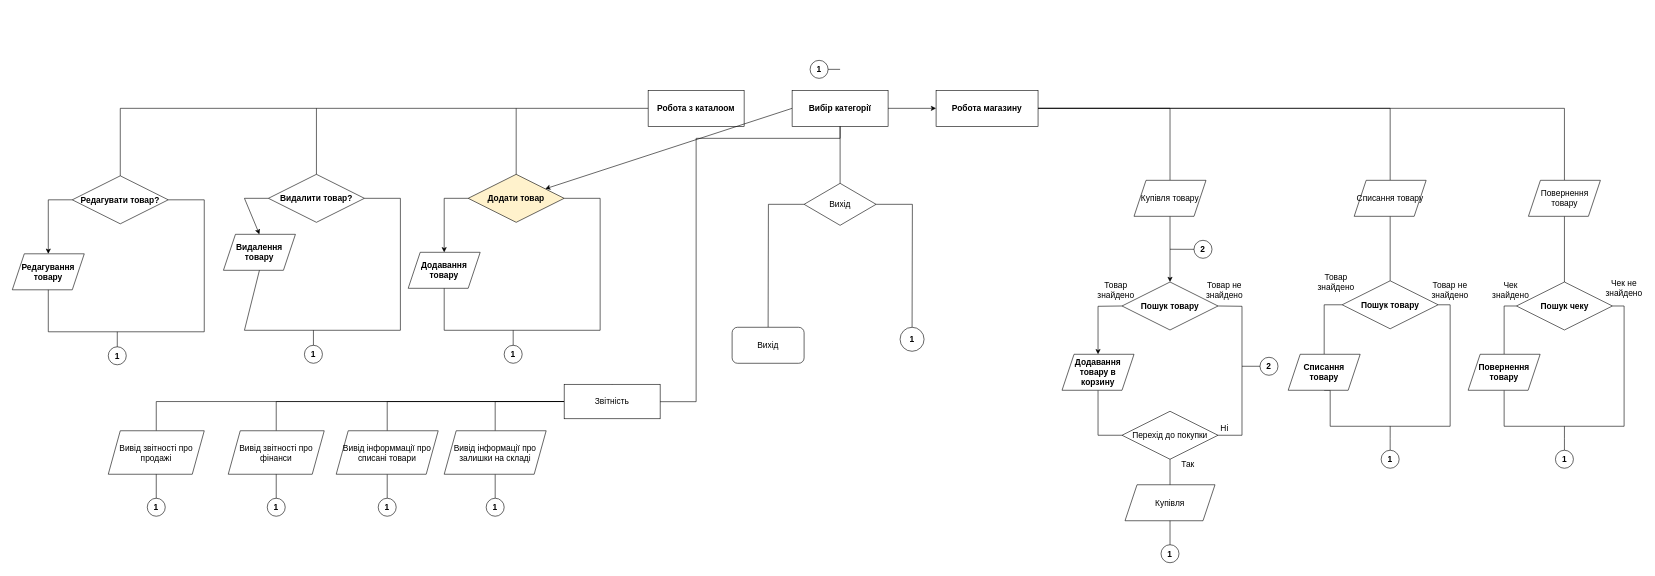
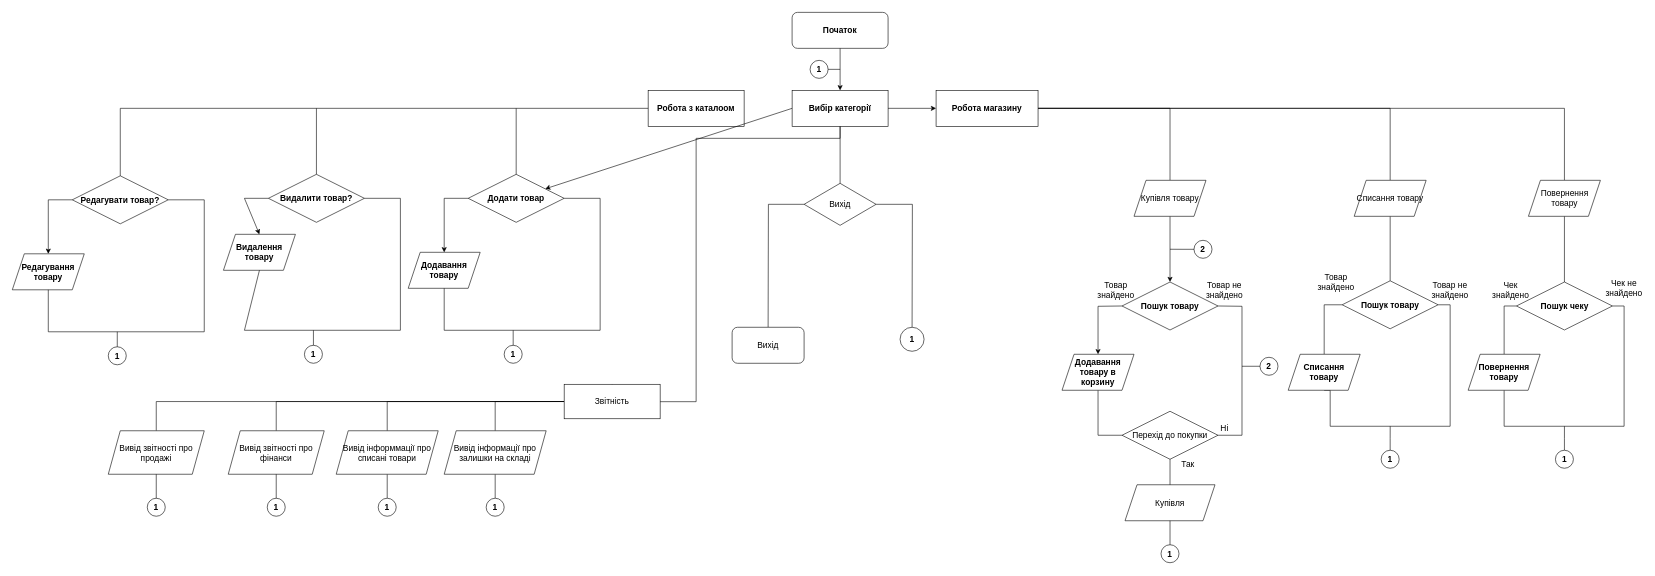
+ <mxCell id="2" value="Початок" style="rounded=1;whiteSpace=wrap;html=1;fontStyle=1;fontSize=14;" vertex="1" parent="1"><mxGeometry x="1320" y="20" width="160" height="60" as="geometry" /></mxCell>
+ <mxCell id="5" value="" style="endArrow=classic;html=1;rounded=0;exitX=0.5;exitY=1;exitDx=0;exitDy=0;entryX=0.5;entryY=0;entryDx=0;entryDy=0;fontStyle=1;fontSize=14;" edge="1" parent="1" source="2" target="4"><mxGeometry width="50" height="50" relative="1" as="geometry"><mxPoint x="1460" y="110" as="sourcePoint" /><mxPoint x="1510" y="60" as="targetPoint" /></mxGeometry></mxCell>
- <mxCell id="24" value="Додати товар" style="rhombus;whiteSpace=wrap;html=1;fontStyle=1;fontSize=14;fillColor=#fff2cc;" vertex="1" parent="1"><mxGeometry x="780" y="290" width="160" height="80" as="geometry" /></mxCell>
+ <mxCell id="24" value="Додати товар" style="rhombus;whiteSpace=wrap;html=1;fontStyle=1;fontSize=14;" vertex="1" parent="1"><mxGeometry x="780" y="290" width="160" height="80" as="geometry" /></mxCell>
